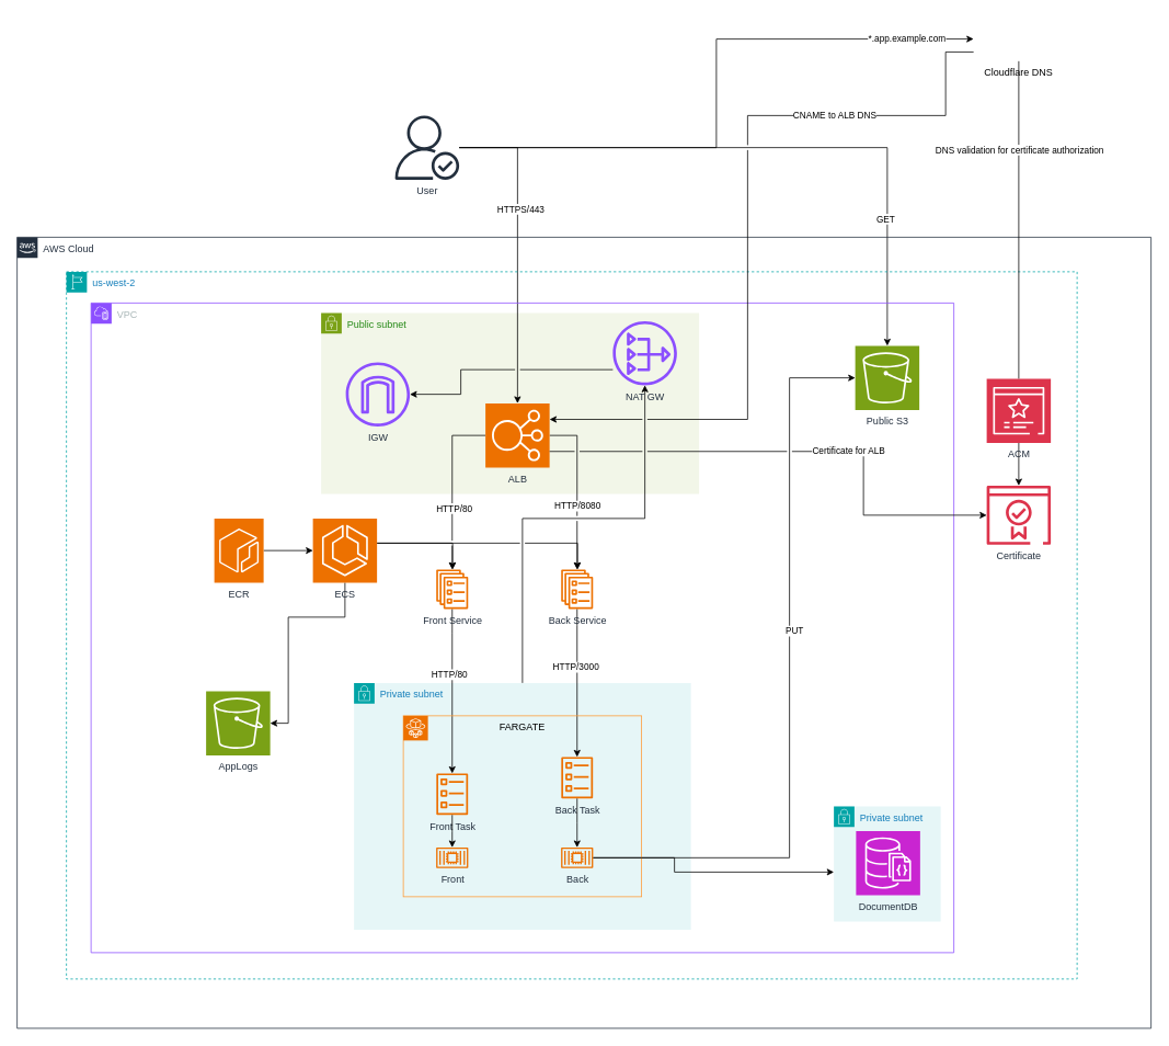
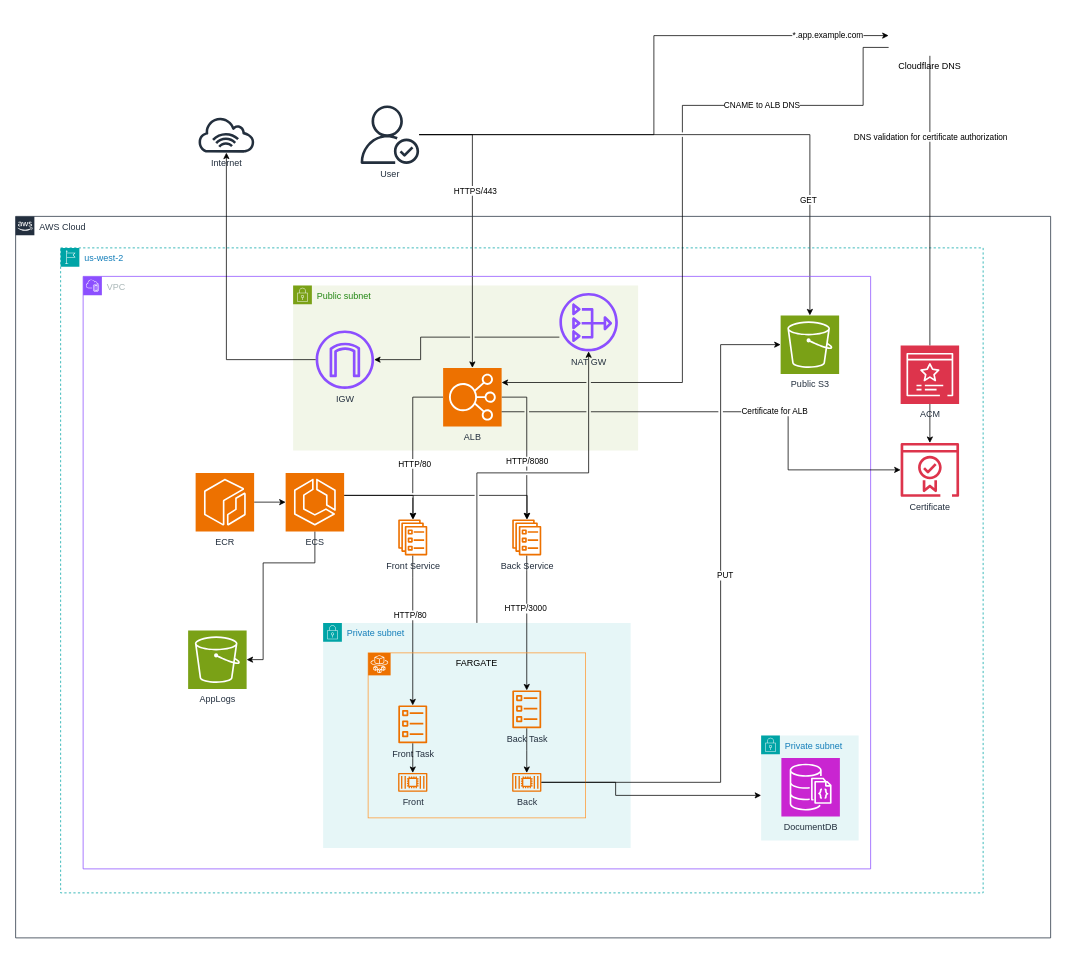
+ <mxCell id="53" value="Internet" style="sketch=0;outlineConnect=0;fontColor=#232F3E;gradientColor=none;fillColor=#232F3D;strokeColor=none;dashed=0;verticalLabelPosition=bottom;verticalAlign=top;align=center;html=1;fontSize=12;fontStyle=0;aspect=fixed;pointerEvents=1;shape=mxgraph.aws4.internet_alt1;" vertex="1" parent="1"><mxGeometry x="262" y="155" width="78" height="48" as="geometry" /></mxCell>
+ <mxCell id="54" style="edgeStyle=orthogonalEdgeStyle;rounded=0;orthogonalLoop=1;jettySize=auto;html=1;" edge="1" parent="1" source="44" target="53"><mxGeometry relative="1" as="geometry" /></mxCell>
- <mxCell id="14" value="ECR" style="sketch=0;points=[[0,0,0],[0.25,0,0],[0.5,0,0],[0.75,0,0],[1,0,0],[0,1,0],[0.25,1,0],[0.5,1,0],[0.75,1,0],[1,1,0],[0,0.25,0],[0,0.5,0],[0,0.75,0],[1,0.25,0],[1,0.5,0],[1,0.75,0]];outlineConnect=0;fontColor=#232F3E;fillColor=#ED7100;strokeColor=#ffffff;dashed=0;verticalLabelPosition=bottom;verticalAlign=top;align=center;html=1;fontSize=12;fontStyle=0;aspect=fixed;shape=mxgraph.aws4.resourceIcon;resIcon=mxgraph.aws4.ecr;" parent="1" vertex="1"><mxGeometry x="260" y="630" width="60" height="78" as="geometry" /></mxCell>
+ <mxCell id="14" value="ECR" style="sketch=0;points=[[0,0,0],[0.25,0,0],[0.5,0,0],[0.75,0,0],[1,0,0],[0,1,0],[0.25,1,0],[0.5,1,0],[0.75,1,0],[1,1,0],[0,0.25,0],[0,0.5,0],[0,0.75,0],[1,0.25,0],[1,0.5,0],[1,0.75,0]];outlineConnect=0;fontColor=#232F3E;fillColor=#ED7100;strokeColor=#ffffff;dashed=0;verticalLabelPosition=bottom;verticalAlign=top;align=center;html=1;fontSize=12;fontStyle=0;aspect=fixed;shape=mxgraph.aws4.resourceIcon;resIcon=mxgraph.aws4.ecr;" parent="1" vertex="1"><mxGeometry x="260" y="630" width="78" height="78" as="geometry" /></mxCell>
